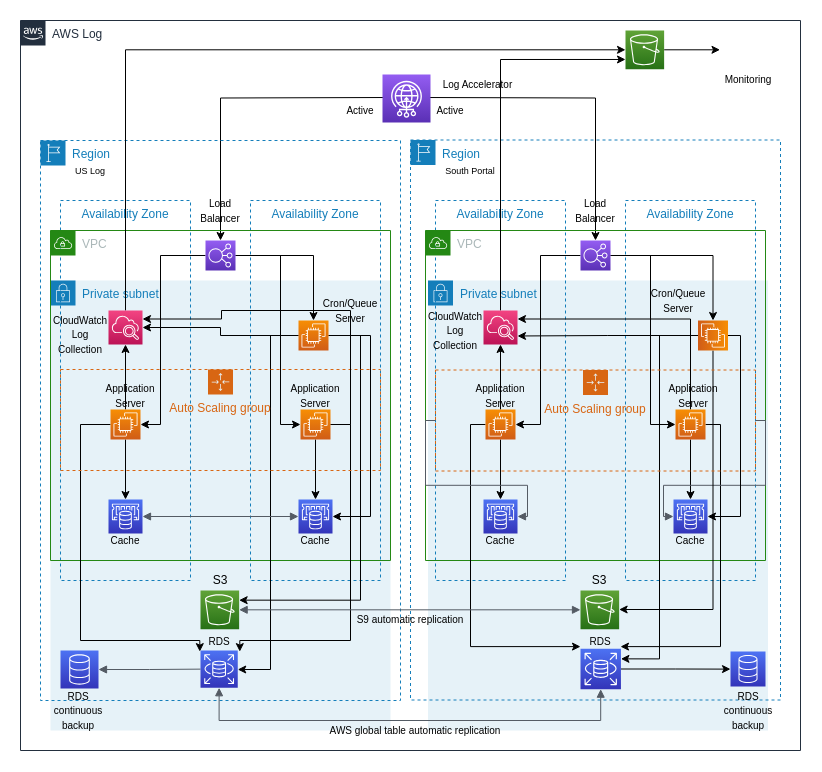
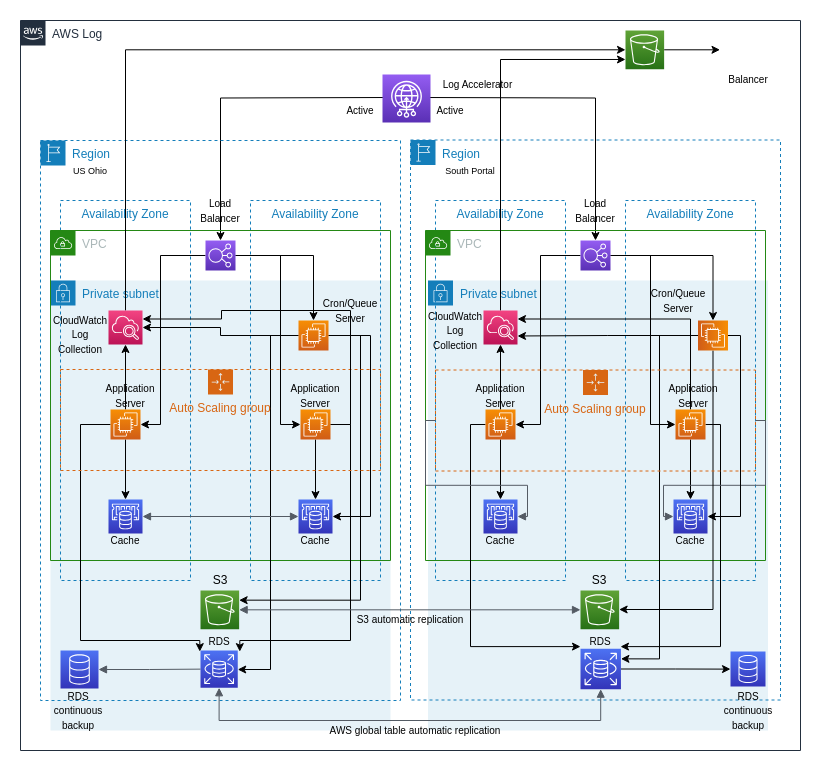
- <mxCell id="103" value="&lt;font style=&quot;font-size: 10px&quot;&gt;Monitoring&lt;/font&gt;" style="text;html=1;strokeColor=none;fillColor=none;align=center;verticalAlign=middle;whiteSpace=wrap;rounded=0;" vertex="1" parent="1"><mxGeometry x="727.5" y="68.63" width="40" height="20" as="geometry" /></mxCell>
+ <mxCell id="103" value="&lt;font style=&quot;font-size: 10px&quot;&gt;Balancer&lt;/font&gt;" style="text;html=1;strokeColor=none;fillColor=none;align=center;verticalAlign=middle;whiteSpace=wrap;rounded=0;" vertex="1" parent="1"><mxGeometry x="727.5" y="68.63" width="40" height="20" as="geometry" /></mxCell>
- <mxCell id="9" value="&lt;font style=&quot;font-size: 9px&quot;&gt;US Log&lt;/font&gt;" style="text;html=1;strokeColor=none;fillColor=none;align=center;verticalAlign=middle;whiteSpace=wrap;rounded=0;" parent="1" vertex="1"><mxGeometry x="50" y="160" width="80" height="20" as="geometry" /></mxCell>
+ <mxCell id="9" value="&lt;font style=&quot;font-size: 9px&quot;&gt;US Ohio&lt;/font&gt;" style="text;html=1;strokeColor=none;fillColor=none;align=center;verticalAlign=middle;whiteSpace=wrap;rounded=0;" parent="1" vertex="1"><mxGeometry x="50" y="160" width="80" height="20" as="geometry" /></mxCell>
- <mxCell id="53" value="&lt;font style=&quot;font-size: 10px&quot;&gt;S9 automatic replication&lt;/font&gt;" style="text;html=1;strokeColor=none;fillColor=none;align=center;verticalAlign=middle;whiteSpace=wrap;rounded=0;" vertex="1" parent="1"><mxGeometry x="310" y="608.63" width="200" height="20" as="geometry" /></mxCell>
+ <mxCell id="53" value="&lt;font style=&quot;font-size: 10px&quot;&gt;S3 automatic replication&lt;/font&gt;" style="text;html=1;strokeColor=none;fillColor=none;align=center;verticalAlign=middle;whiteSpace=wrap;rounded=0;" vertex="1" parent="1"><mxGeometry x="310" y="608.63" width="200" height="20" as="geometry" /></mxCell>
